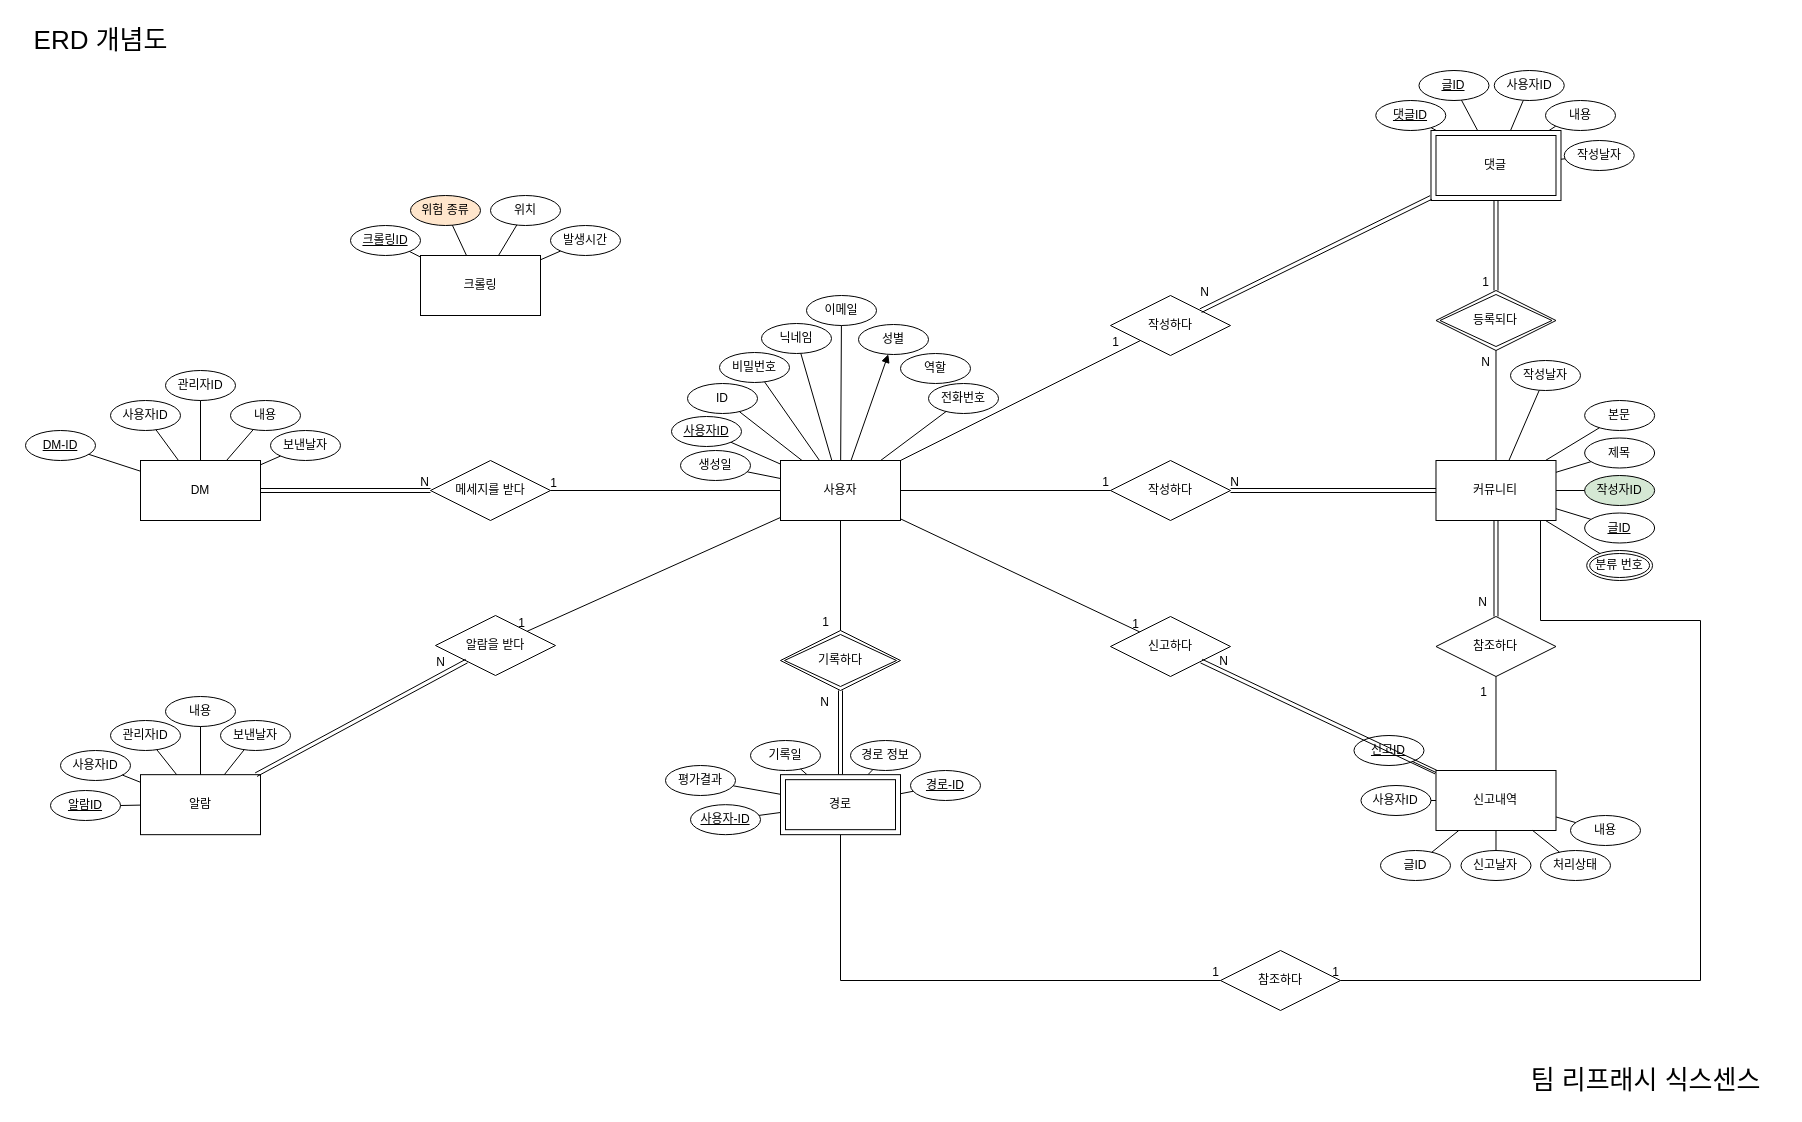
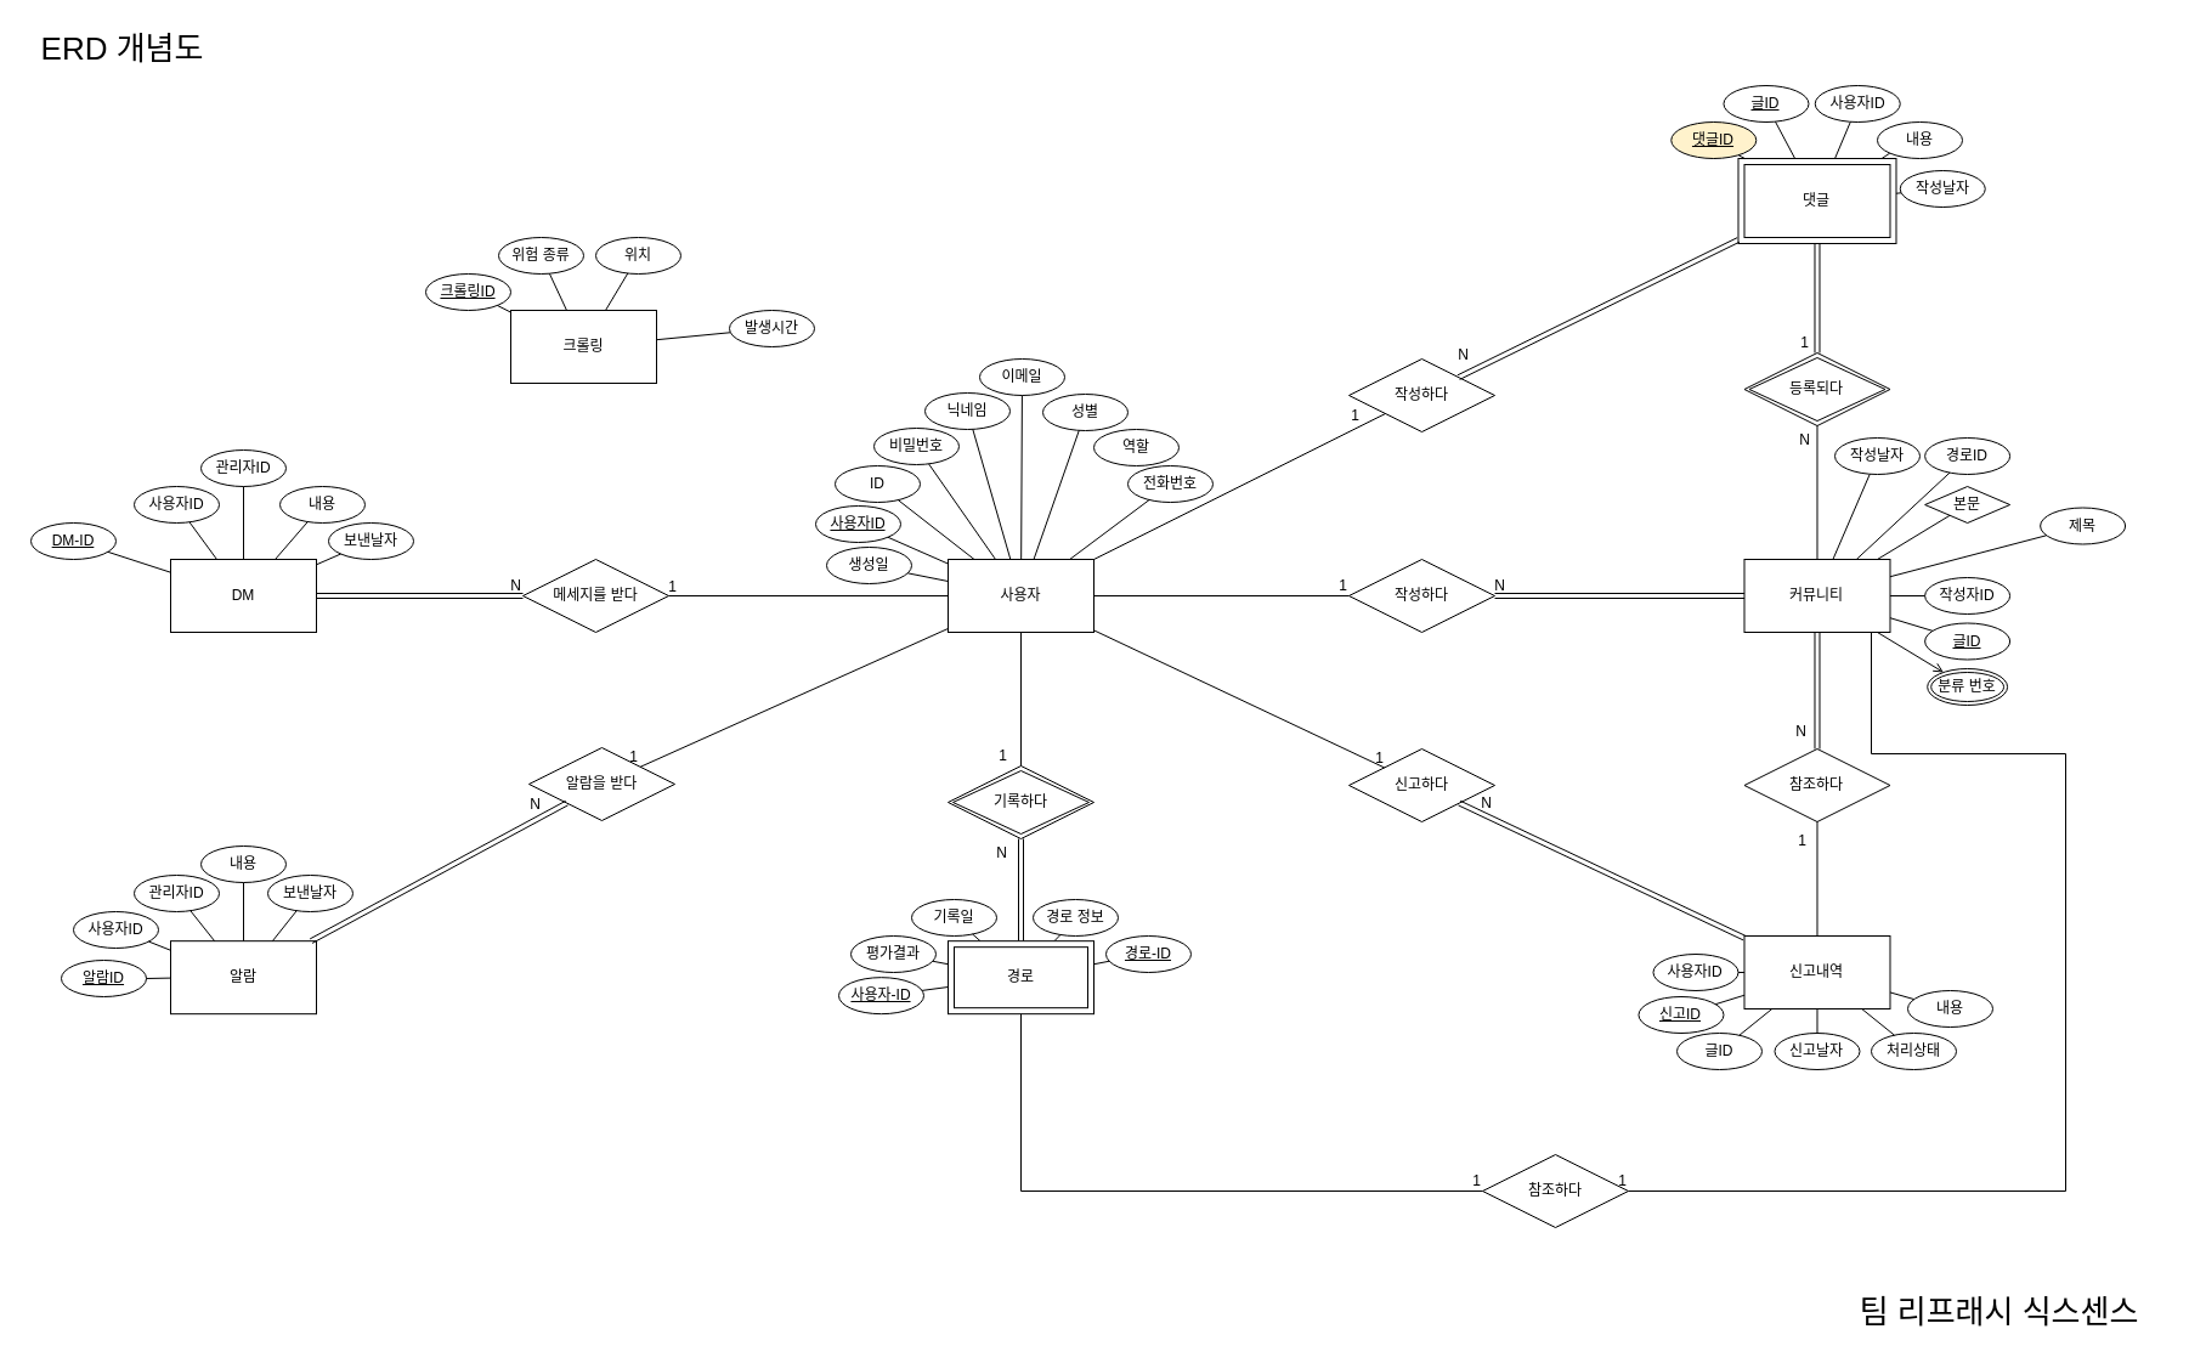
- <mxCell id="16" value="&lt;u&gt;댓글ID&lt;/u&gt;" style="ellipse;whiteSpace=wrap;html=1;" parent="1" vertex="1"><mxGeometry x="1375.27" y="100" width="70" height="30" as="geometry" /></mxCell>
+ <mxCell id="16" value="&lt;u&gt;댓글ID&lt;/u&gt;" style="ellipse;whiteSpace=wrap;html=1;fillColor=#fff2cc;" parent="1" vertex="1"><mxGeometry x="1375.27" y="100" width="70" height="30" as="geometry" /></mxCell>
- <mxCell id="60" value="위험 종류" style="ellipse;whiteSpace=wrap;html=1;container=0;fillColor=#ffe6cc;" parent="1" vertex="1"><mxGeometry x="410" y="195" width="70" height="30" as="geometry" /></mxCell>
+ <mxCell id="60" value="위험 종류" style="ellipse;whiteSpace=wrap;html=1;container=0;" parent="1" vertex="1"><mxGeometry x="410" y="195" width="70" height="30" as="geometry" /></mxCell>
- <mxCell id="62" value="발생시간" style="ellipse;whiteSpace=wrap;html=1;container=0;" parent="1" vertex="1"><mxGeometry x="550" y="225" width="70" height="30" as="geometry" /></mxCell>
+ <mxCell id="62" value="발생시간" style="ellipse;whiteSpace=wrap;html=1;container=0;" parent="1" vertex="1"><mxGeometry x="600" y="255" width="70" height="30" as="geometry" /></mxCell>
- <mxCell id="32" value="" style="endArrow=block;html=1;rounded=0;" parent="1" source="50" target="29" edge="1"><mxGeometry width="50" height="50" relative="1" as="geometry"><mxPoint x="940" y="270" as="sourcePoint" /><mxPoint x="1080" y="190" as="targetPoint" /></mxGeometry></mxCell>
+ <mxCell id="32" value="" style="endArrow=none;html=1;rounded=0;" parent="1" source="50" target="29" edge="1"><mxGeometry width="50" height="50" relative="1" as="geometry"><mxPoint x="940" y="270" as="sourcePoint" /><mxPoint x="1080" y="190" as="targetPoint" /></mxGeometry></mxCell>
+ <mxCell id="44" value="경로ID" style="ellipse;whiteSpace=wrap;html=1;container=0;" parent="1" vertex="1"><mxGeometry x="1584.13" y="360" width="70" height="30" as="geometry" /></mxCell>
- <mxCell id="33" value="본문" style="ellipse;whiteSpace=wrap;html=1;container=0;" parent="1" vertex="1"><mxGeometry x="1584.13" y="400" width="70" height="30" as="geometry" /></mxCell>
+ <mxCell id="33" value="본문" style="rhombus;whiteSpace=wrap;html=1;container=0;" parent="1" vertex="1"><mxGeometry x="1584.13" y="400" width="70" height="30" as="geometry" /></mxCell>
+ <mxCell id="45" value="" style="endArrow=none;html=1;rounded=0;" parent="1" source="44" target="35" edge="1"><mxGeometry relative="1" as="geometry"><mxPoint x="1273.75" y="535" as="sourcePoint" /><mxPoint x="1563.97" y="445" as="targetPoint" /></mxGeometry></mxCell>
- <mxCell id="37" value="제목" style="ellipse;whiteSpace=wrap;html=1;container=0;" parent="1" vertex="1"><mxGeometry x="1584.13" y="437.5" width="70" height="30" as="geometry" /></mxCell>
+ <mxCell id="37" value="제목" style="ellipse;whiteSpace=wrap;html=1;container=0;" parent="1" vertex="1"><mxGeometry x="1679.13" y="417.5" width="70" height="30" as="geometry" /></mxCell>
- <mxCell id="39" value="작성자ID" style="ellipse;whiteSpace=wrap;html=1;container=0;fillColor=#d5e8d4;" parent="1" vertex="1"><mxGeometry x="1584.13" y="475" width="70" height="30" as="geometry" /></mxCell>
+ <mxCell id="39" value="작성자ID" style="ellipse;whiteSpace=wrap;html=1;container=0;" parent="1" vertex="1"><mxGeometry x="1584.13" y="475" width="70" height="30" as="geometry" /></mxCell>
- <mxCell id="126" value="" style="endArrow=none;html=1;rounded=0;" edge="1" parent="1" source="35" target="127"><mxGeometry relative="1" as="geometry"><mxPoint x="1570" y="530" as="sourcePoint" /><mxPoint x="1598.902" y="552.759" as="targetPoint" /></mxGeometry></mxCell>
+ <mxCell id="126" value="" style="endArrow=open;html=1;rounded=0;" edge="1" parent="1" source="35" target="127"><mxGeometry relative="1" as="geometry"><mxPoint x="1570" y="530" as="sourcePoint" /><mxPoint x="1598.902" y="552.759" as="targetPoint" /></mxGeometry></mxCell>
- <mxCell id="74" value="&lt;u&gt;신고ID&lt;/u&gt;" style="ellipse;whiteSpace=wrap;html=1;container=0;" parent="1" vertex="1"><mxGeometry x="1353.48" y="735" width="70" height="30" as="geometry" /></mxCell>
+ <mxCell id="74" value="&lt;u&gt;신고ID&lt;/u&gt;" style="ellipse;whiteSpace=wrap;html=1;container=0;" parent="1" vertex="1"><mxGeometry x="1348.48" y="820" width="70" height="30" as="geometry" /></mxCell>
- <mxCell id="122" value="평가결과" style="ellipse;whiteSpace=wrap;html=1;container=0;" parent="1" vertex="1"><mxGeometry x="665" y="765" width="70" height="30" as="geometry" /></mxCell>
+ <mxCell id="122" value="평가결과" style="ellipse;whiteSpace=wrap;html=1;container=0;" parent="1" vertex="1"><mxGeometry x="700" y="770" width="70" height="30" as="geometry" /></mxCell>
